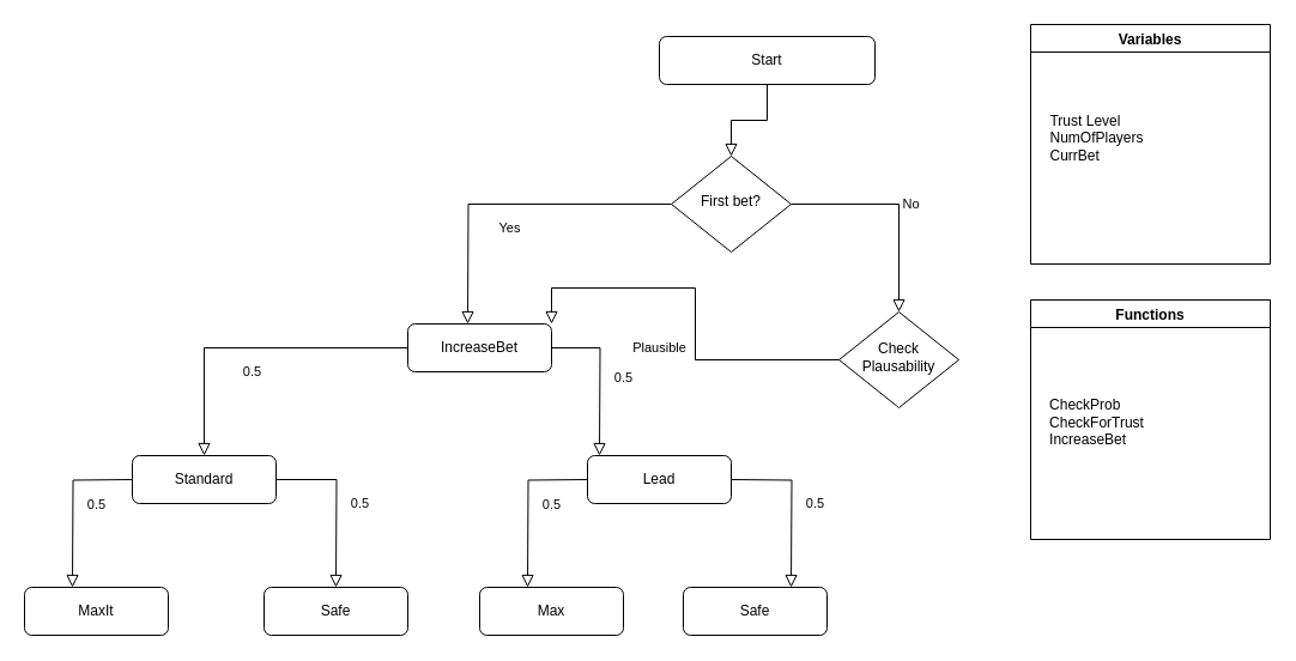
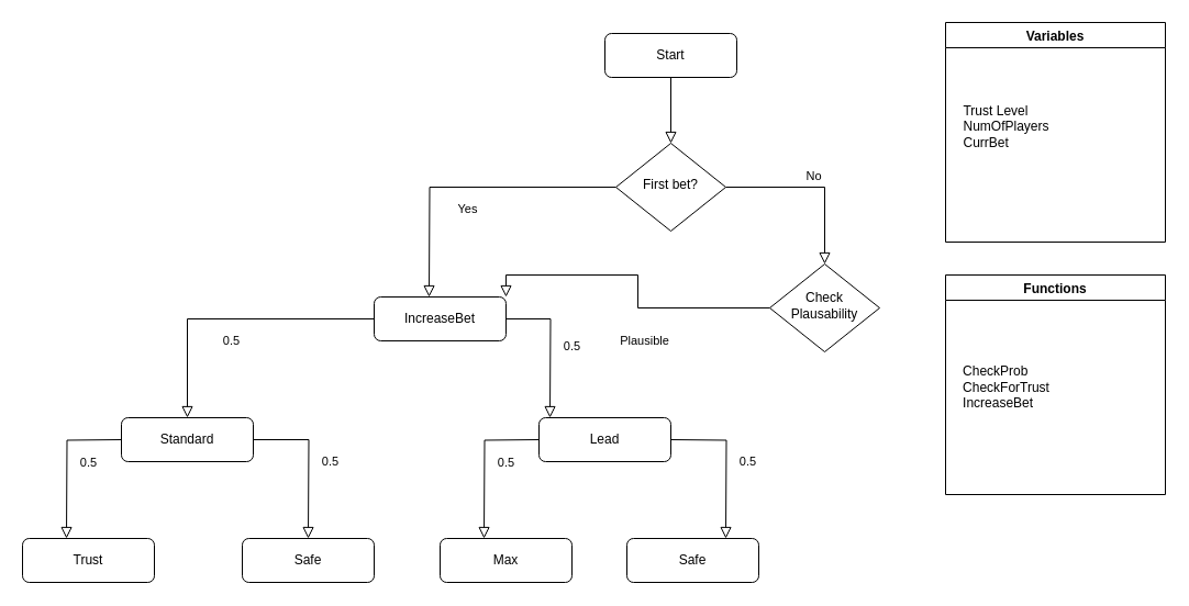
- <mxCell id="3" value="Start" style="rounded=1;whiteSpace=wrap;html=1;fontSize=12;glass=0;strokeWidth=1;shadow=0;" parent="1" vertex="1"><mxGeometry x="550" y="30" width="180" height="40" as="geometry" /></mxCell>
+ <mxCell id="3" value="Start" style="rounded=1;whiteSpace=wrap;html=1;fontSize=12;glass=0;strokeWidth=1;shadow=0;" parent="1" vertex="1"><mxGeometry x="550" y="30" width="120" height="40" as="geometry" /></mxCell>
- <mxCell id="13" value="Check&lt;br&gt;Plausability" style="rhombus;whiteSpace=wrap;html=1;shadow=0;fontFamily=Helvetica;fontSize=12;align=center;strokeWidth=1;spacing=6;spacingTop=-4;" vertex="1" parent="1"><mxGeometry x="700" y="260" width="100" height="80" as="geometry" /></mxCell>
+ <mxCell id="13" value="Check&lt;br&gt;Plausability" style="rhombus;whiteSpace=wrap;html=1;shadow=0;fontFamily=Helvetica;fontSize=12;align=center;strokeWidth=1;spacing=6;spacingTop=-4;" vertex="1" parent="1"><mxGeometry x="700" y="240" width="100" height="80" as="geometry" /></mxCell>
- <mxCell id="17" value="MaxIt" style="rounded=1;whiteSpace=wrap;html=1;fontSize=12;glass=0;strokeWidth=1;shadow=0;" vertex="1" parent="1"><mxGeometry x="20" y="490" width="120" height="40" as="geometry" /></mxCell>
+ <mxCell id="17" value="Trust" style="rounded=1;whiteSpace=wrap;html=1;fontSize=12;glass=0;strokeWidth=1;shadow=0;" vertex="1" parent="1"><mxGeometry x="20" y="490" width="120" height="40" as="geometry" /></mxCell>
